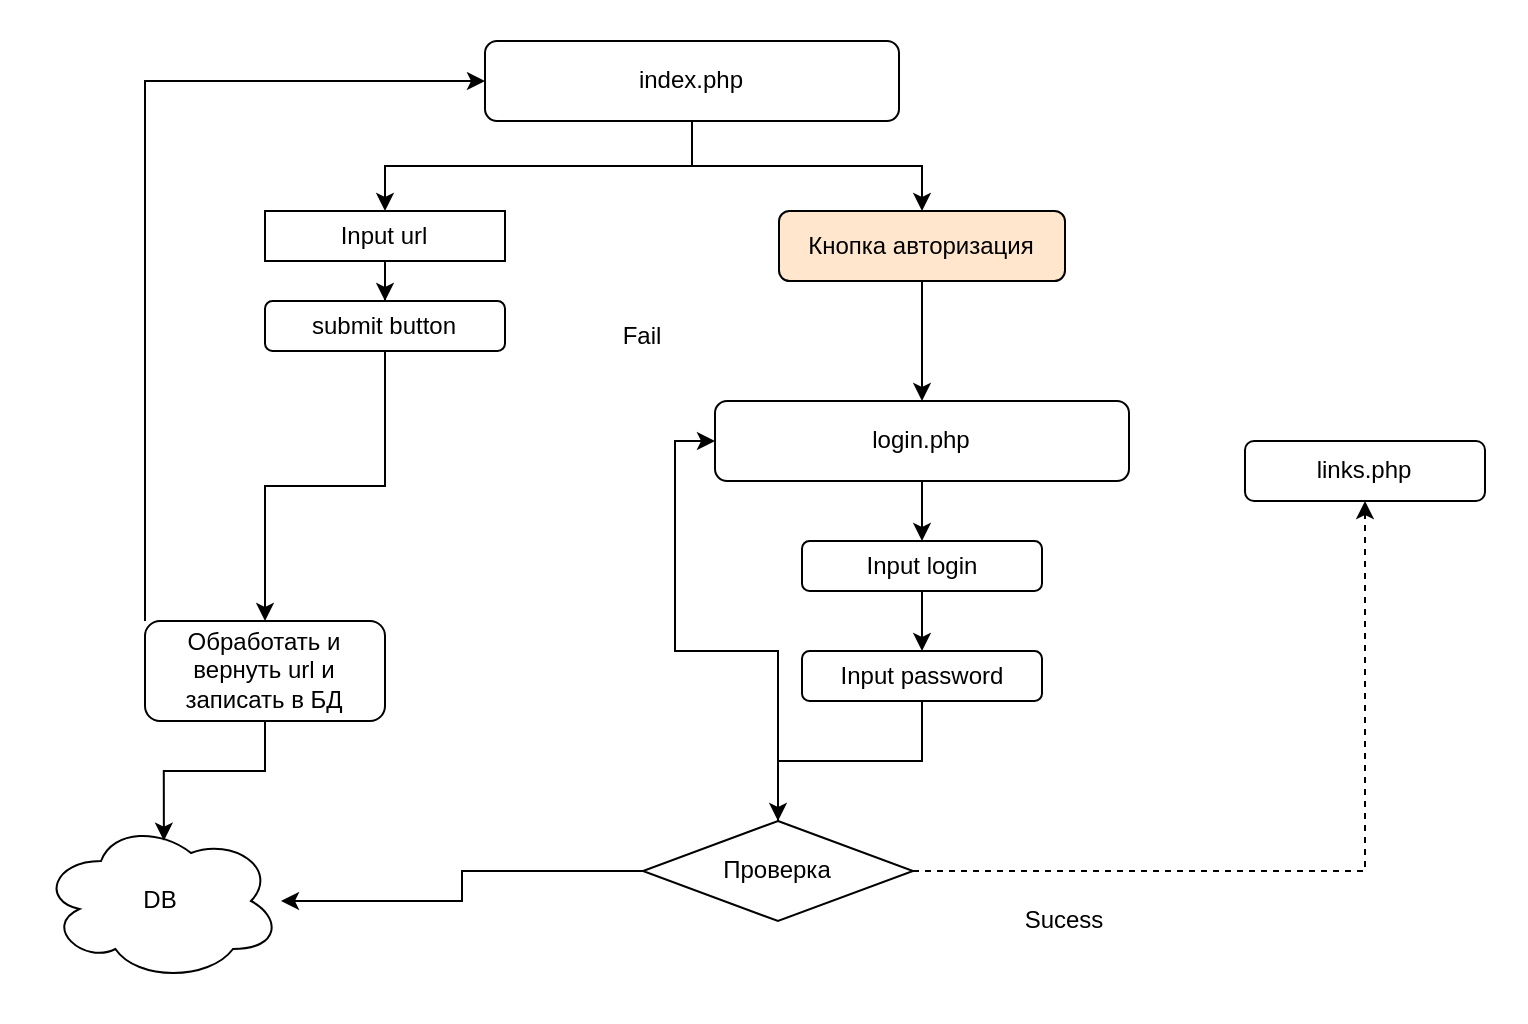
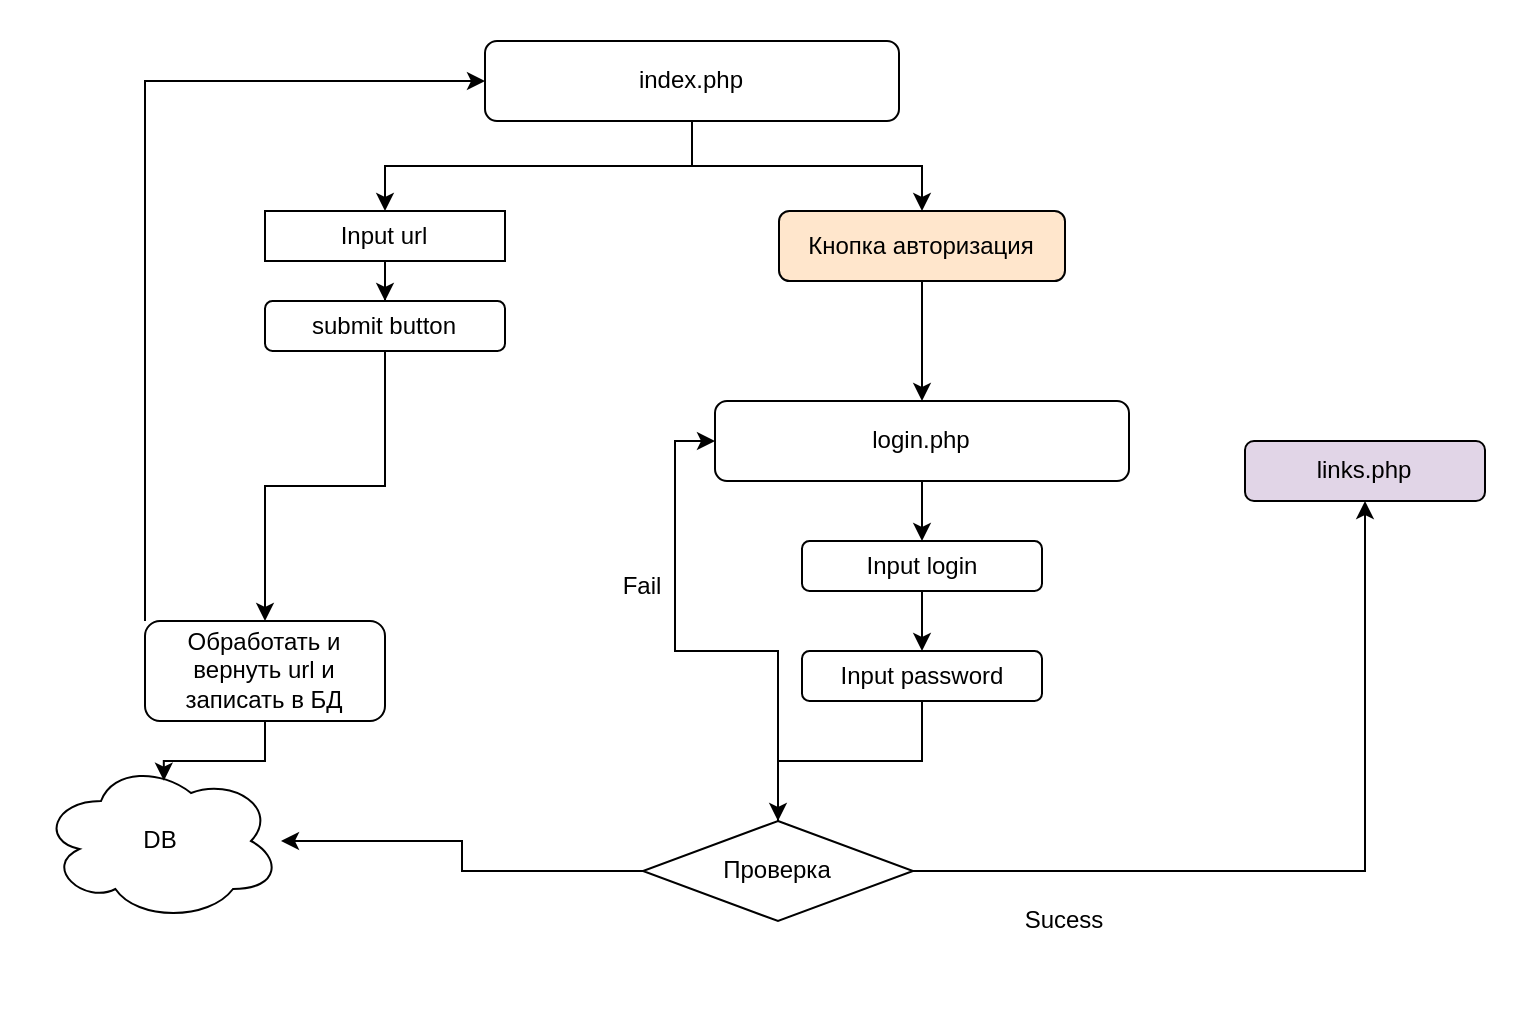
- <mxCell id="27" value="Fail" style="text;html=1;strokeColor=none;fillColor=none;align=center;verticalAlign=middle;whiteSpace=wrap;rounded=0;" vertex="1" parent="1"><mxGeometry x="301" y="157.5" width="40" height="20" as="geometry" /></mxCell>
+ <mxCell id="27" value="Fail" style="text;html=1;strokeColor=none;fillColor=none;align=center;verticalAlign=middle;whiteSpace=wrap;rounded=0;" vertex="1" parent="1"><mxGeometry x="301" y="282.5" width="40" height="20" as="geometry" /></mxCell>
- <mxCell id="25" value="links.php" style="rounded=1;whiteSpace=wrap;html=1;" vertex="1" parent="1"><mxGeometry x="622" y="220" width="120" height="30" as="geometry" /></mxCell>
+ <mxCell id="25" value="links.php" style="rounded=1;whiteSpace=wrap;html=1;fillColor=#e1d5e7;" vertex="1" parent="1"><mxGeometry x="622" y="220" width="120" height="30" as="geometry" /></mxCell>
- <mxCell id="22" style="edgeStyle=orthogonalEdgeStyle;rounded=0;orthogonalLoop=1;jettySize=auto;html=1;dashed=1;" edge="1" parent="1" source="24" target="25"><mxGeometry relative="1" as="geometry"><mxPoint x="682" y="260" as="targetPoint" /></mxGeometry></mxCell>
+ <mxCell id="22" style="edgeStyle=orthogonalEdgeStyle;rounded=0;orthogonalLoop=1;jettySize=auto;html=1;" edge="1" parent="1" source="24" target="25"><mxGeometry relative="1" as="geometry"><mxPoint x="682" y="260" as="targetPoint" /></mxGeometry></mxCell>
- <mxCell id="13" value="DB" style="ellipse;shape=cloud;whiteSpace=wrap;html=1;" vertex="1" parent="1"><mxGeometry x="20" y="410" width="120" height="80" as="geometry" /></mxCell>
+ <mxCell id="13" value="DB" style="ellipse;shape=cloud;whiteSpace=wrap;html=1;" vertex="1" parent="1"><mxGeometry x="20" y="380" width="120" height="80" as="geometry" /></mxCell>
